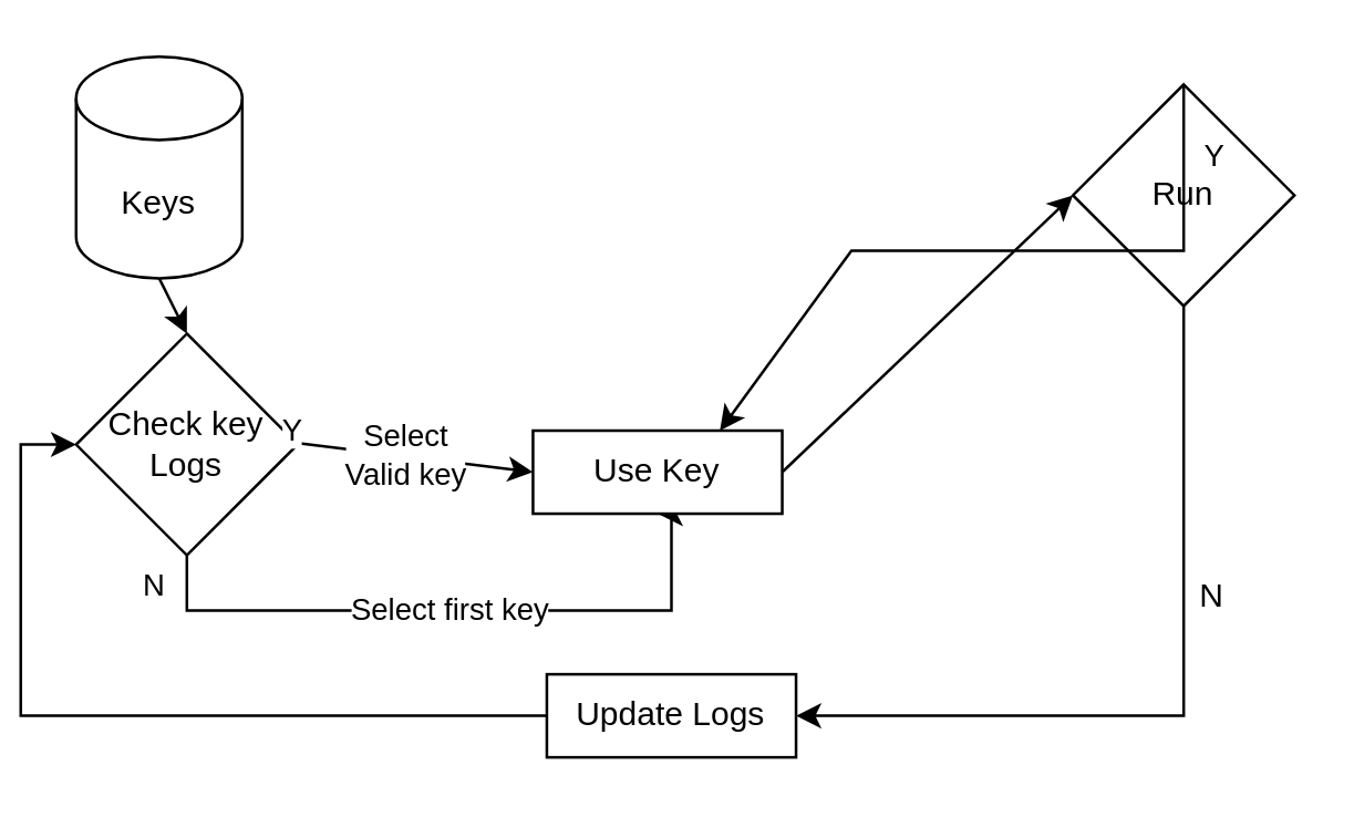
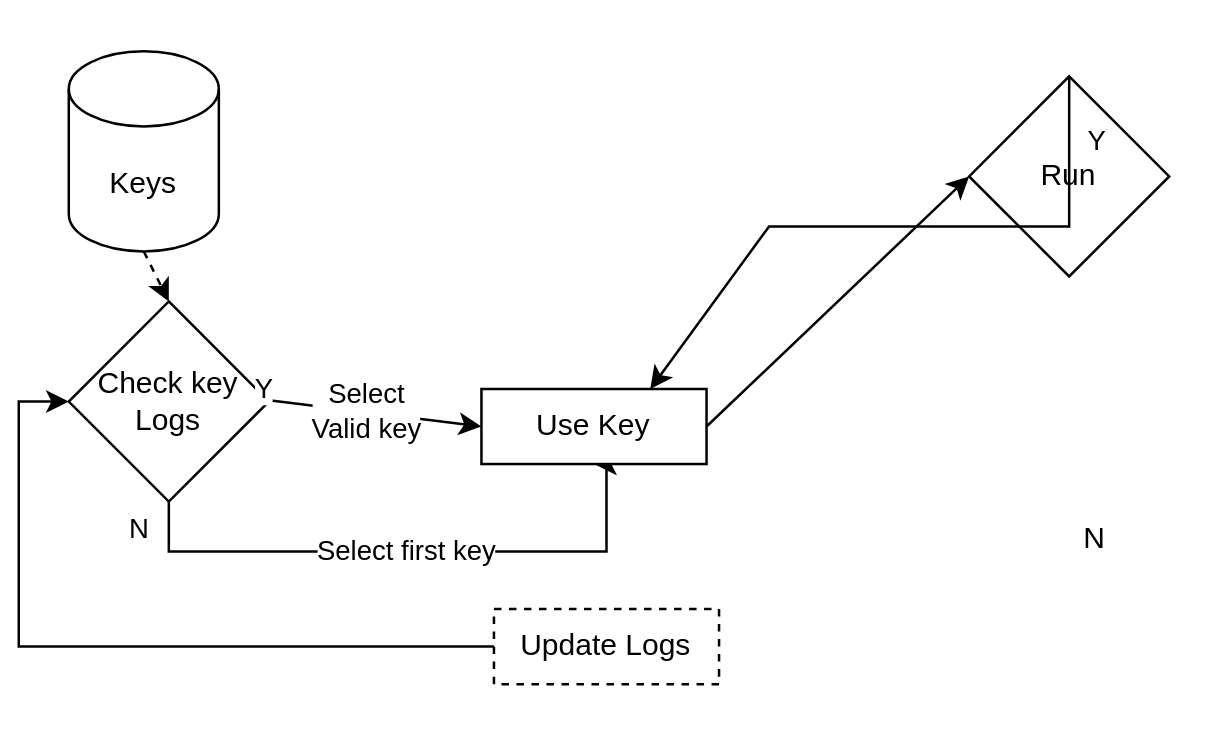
- <mxCell id="19" value="" style="endArrow=classic;html=1;rounded=0;entryX=0.5;entryY=0;entryDx=0;entryDy=0;exitX=0.5;exitY=1;exitDx=0;exitDy=0;exitPerimeter=0;" edge="1" parent="1" source="12" target="5"><mxGeometry width="50" height="50" relative="1" as="geometry"><mxPoint x="230" y="110" as="sourcePoint" /><mxPoint x="280" y="60" as="targetPoint" /></mxGeometry></mxCell>
+ <mxCell id="19" value="" style="endArrow=classic;html=1;rounded=0;entryX=0.5;entryY=0;entryDx=0;entryDy=0;exitX=0.5;exitY=1;exitDx=0;exitDy=0;exitPerimeter=0;dashed=1;" edge="1" parent="1" source="12" target="5"><mxGeometry width="50" height="50" relative="1" as="geometry"><mxPoint x="230" y="110" as="sourcePoint" /><mxPoint x="280" y="60" as="targetPoint" /></mxGeometry></mxCell>
- <mxCell id="7" style="edgeStyle=orthogonalEdgeStyle;rounded=0;orthogonalLoop=1;jettySize=auto;html=1;exitX=0.5;exitY=1;exitDx=0;exitDy=0;entryX=1;entryY=0.5;entryDx=0;entryDy=0;" edge="1" parent="1" source="8" target="17"><mxGeometry relative="1" as="geometry" /></mxCell>
- <mxCell id="17" value="Update Logs" style="rounded=0;whiteSpace=wrap;html=1;" vertex="1" parent="1"><mxGeometry x="190" y="243" width="90" height="30" as="geometry" /></mxCell>
+ <mxCell id="17" value="Update Logs" style="rounded=0;whiteSpace=wrap;html=1;dashed=1;" vertex="1" parent="1"><mxGeometry x="190" y="243" width="90" height="30" as="geometry" /></mxCell>
